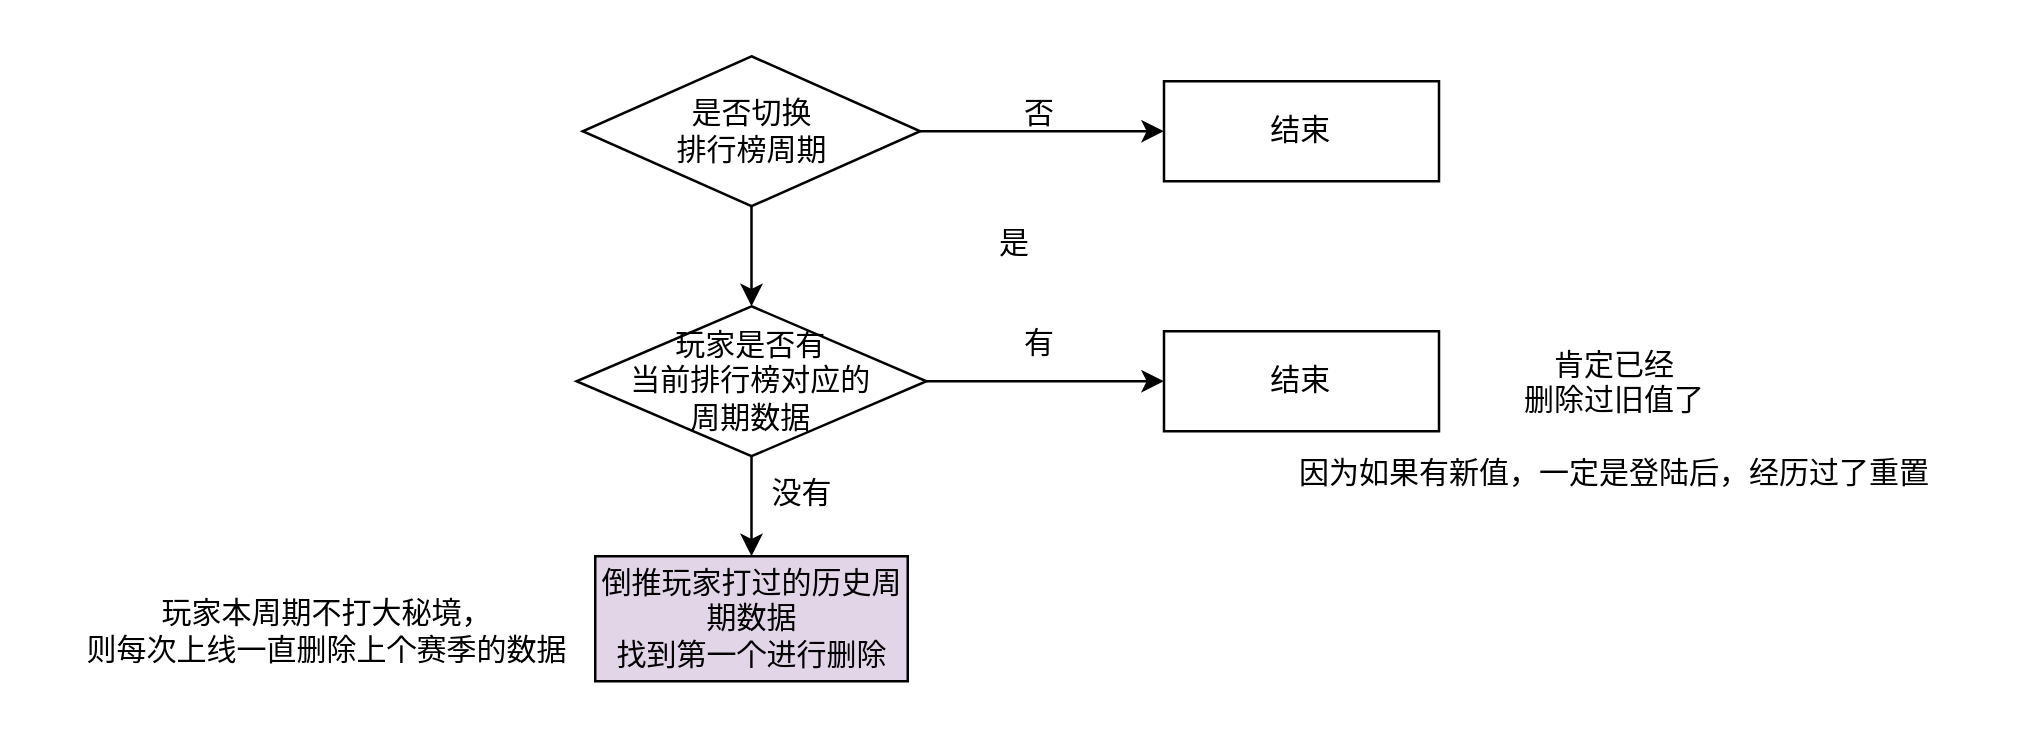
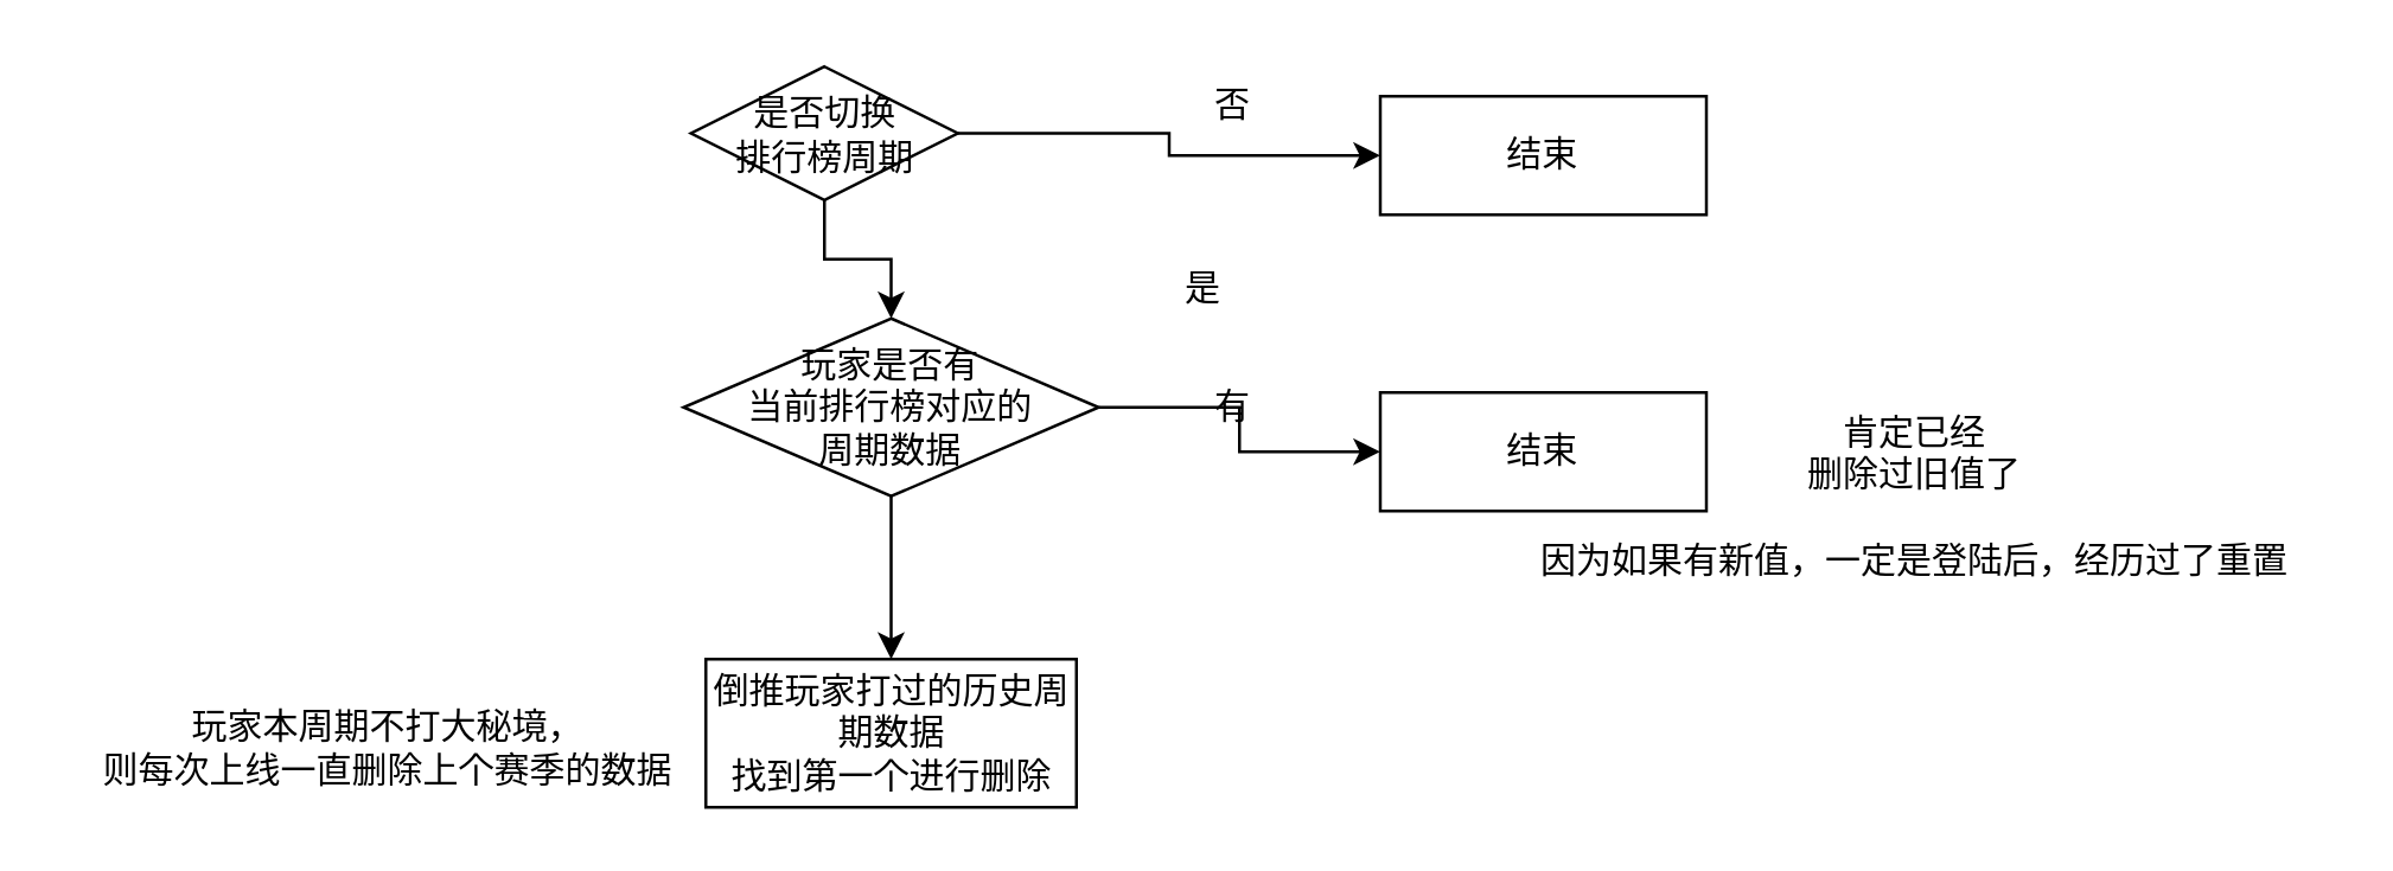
- <mxCell id="11" value="否" style="text;html=1;align=center;verticalAlign=middle;resizable=0;points=[];autosize=1;strokeColor=none;fillColor=none;" vertex="1" parent="1"><mxGeometry x="395" y="30" width="40" height="30" as="geometry" /></mxCell>
+ <mxCell id="11" value="否" style="text;html=1;align=center;verticalAlign=middle;resizable=0;points=[];autosize=1;strokeColor=none;fillColor=none;" vertex="1" parent="1"><mxGeometry x="395" y="20" width="40" height="30" as="geometry" /></mxCell>
- <mxCell id="4" value="是否切换&lt;div&gt;排行榜周期&lt;/div&gt;" style="rhombus;whiteSpace=wrap;html=1;" vertex="1" parent="1"><mxGeometry x="232.5" y="22" width="135" height="60" as="geometry" /></mxCell>
+ <mxCell id="4" value="是否切换&lt;div&gt;排行榜周期&lt;/div&gt;" style="rhombus;whiteSpace=wrap;html=1;" vertex="1" parent="1"><mxGeometry x="232.5" y="22" width="90" height="45" as="geometry" /></mxCell>
- <mxCell id="7" value="玩家是否有&lt;div&gt;当前排行榜对应的&lt;/div&gt;&lt;div&gt;周期数据&lt;/div&gt;" style="rhombus;whiteSpace=wrap;html=1;" vertex="1" parent="1"><mxGeometry x="230" y="122" width="140" height="60" as="geometry" /></mxCell>
+ <mxCell id="7" value="玩家是否有&lt;div&gt;当前排行榜对应的&lt;/div&gt;&lt;div&gt;周期数据&lt;/div&gt;" style="rhombus;whiteSpace=wrap;html=1;" vertex="1" parent="1"><mxGeometry x="230" y="107" width="140" height="60" as="geometry" /></mxCell>
- <mxCell id="16" value="没有" style="text;html=1;align=center;verticalAlign=middle;resizable=0;points=[];autosize=1;strokeColor=none;fillColor=none;" vertex="1" parent="1"><mxGeometry x="295" y="182" width="50" height="30" as="geometry" /></mxCell>
- <mxCell id="8" value="倒推玩家打过的历史周期数据&lt;div&gt;找到第一个进行删除&lt;/div&gt;" style="rounded=0;whiteSpace=wrap;html=1;fillColor=#e1d5e7;" vertex="1" parent="1"><mxGeometry x="237.5" y="222" width="125" height="50" as="geometry" /></mxCell>
+ <mxCell id="8" value="倒推玩家打过的历史周期数据&lt;div&gt;找到第一个进行删除&lt;/div&gt;" style="rounded=0;whiteSpace=wrap;html=1;" vertex="1" parent="1"><mxGeometry x="237.5" y="222" width="125" height="50" as="geometry" /></mxCell>
